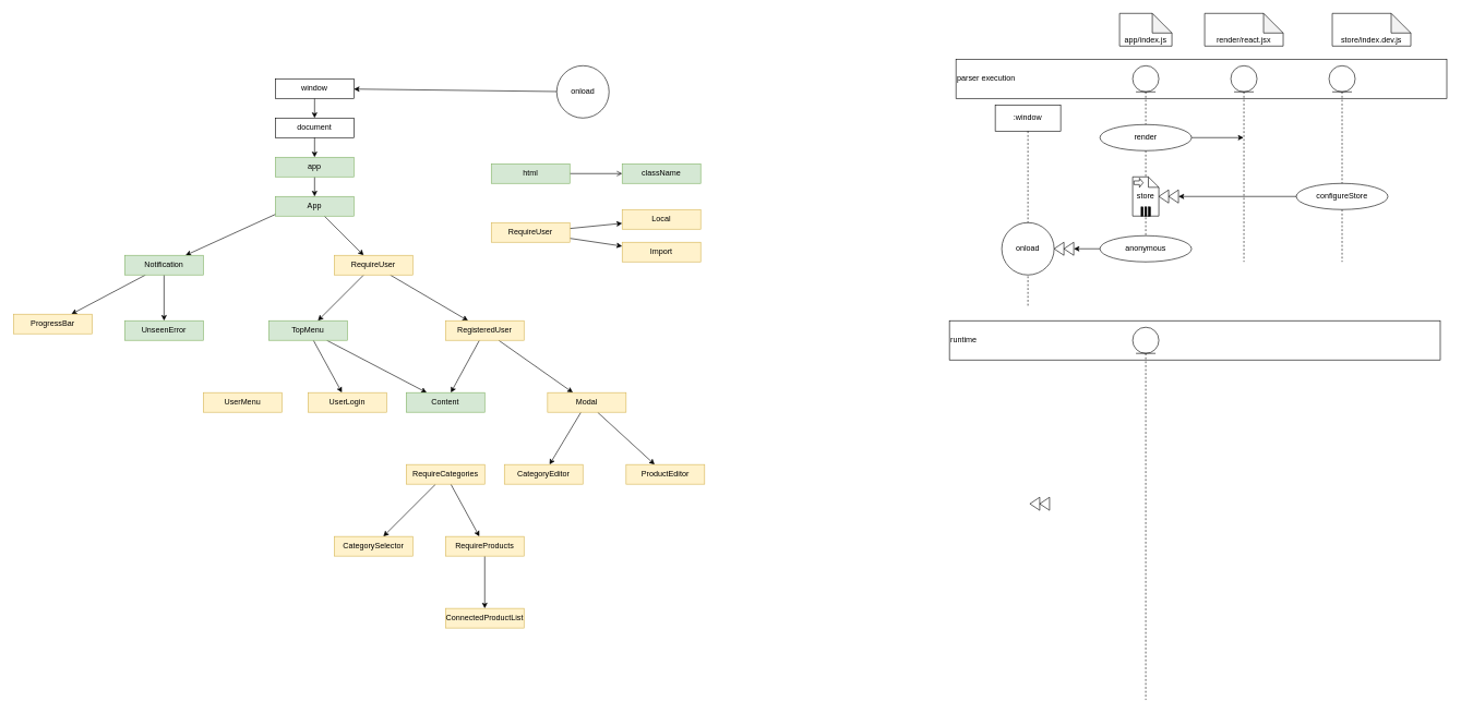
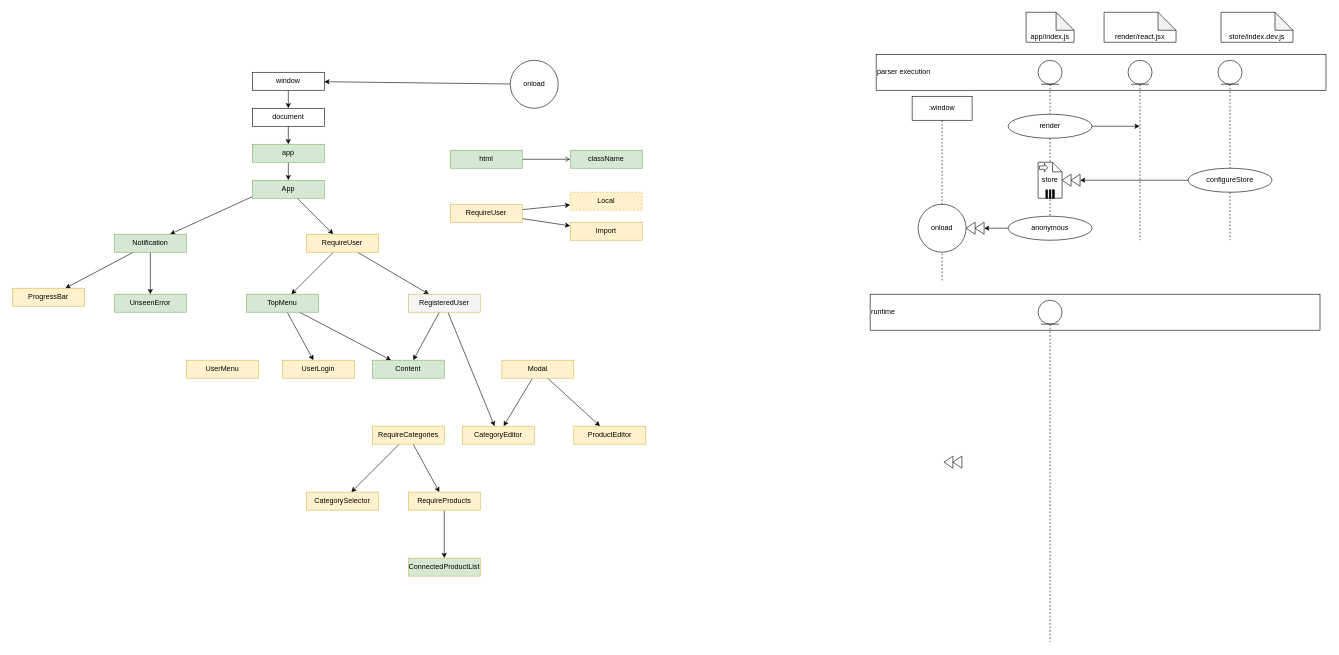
- <mxCell id="71" value="Local" style="rounded=0;whiteSpace=wrap;html=1;fontSize=12;align=center;fillColor=#fff2cc;strokeColor=#d6b656;" vertex="1" parent="1"><mxGeometry x="950" y="320" width="120" height="30" as="geometry" /></mxCell>
+ <mxCell id="71" value="Local" style="rounded=0;whiteSpace=wrap;html=1;fontSize=12;align=center;fillColor=#fff2cc;strokeColor=#d6b656;dashed=1;" vertex="1" parent="1"><mxGeometry x="950" y="320" width="120" height="30" as="geometry" /></mxCell>
- <mxCell id="44" value="RegisteredUser" style="rounded=0;whiteSpace=wrap;html=1;fontSize=12;align=center;fillColor=#fff2cc;strokeColor=#d6b656;" vertex="1" parent="1"><mxGeometry x="680" y="490" width="120" height="30" as="geometry" /></mxCell>
+ <mxCell id="44" value="RegisteredUser" style="rounded=0;whiteSpace=wrap;html=1;fontSize=12;align=center;fillColor=#f5f5f5;strokeColor=#d6b656;" vertex="1" parent="1"><mxGeometry x="680" y="490" width="120" height="30" as="geometry" /></mxCell>
- <mxCell id="43" value="" style="edgeStyle=none;rounded=0;orthogonalLoop=1;jettySize=auto;html=1;fontSize=12;" edge="1" parent="1" source="44" target="47"><mxGeometry relative="1" as="geometry" /></mxCell>
+ <mxCell id="43" value="" style="edgeStyle=none;rounded=0;orthogonalLoop=1;jettySize=auto;html=1;fontSize=12;" edge="1" parent="1" source="44" target="49"><mxGeometry relative="1" as="geometry" /></mxCell>
- <mxCell id="56" value="ConnectedProductList" style="rounded=0;whiteSpace=wrap;html=1;fontSize=12;align=center;fillColor=#fff2cc;strokeColor=#d6b656;" vertex="1" parent="1"><mxGeometry x="680" y="930" width="120" height="30" as="geometry" /></mxCell>
+ <mxCell id="56" value="ConnectedProductList" style="rounded=0;whiteSpace=wrap;html=1;fontSize=12;align=center;fillColor=#d5e8d4;strokeColor=#d6b656;" vertex="1" parent="1"><mxGeometry x="680" y="930" width="120" height="30" as="geometry" /></mxCell>
